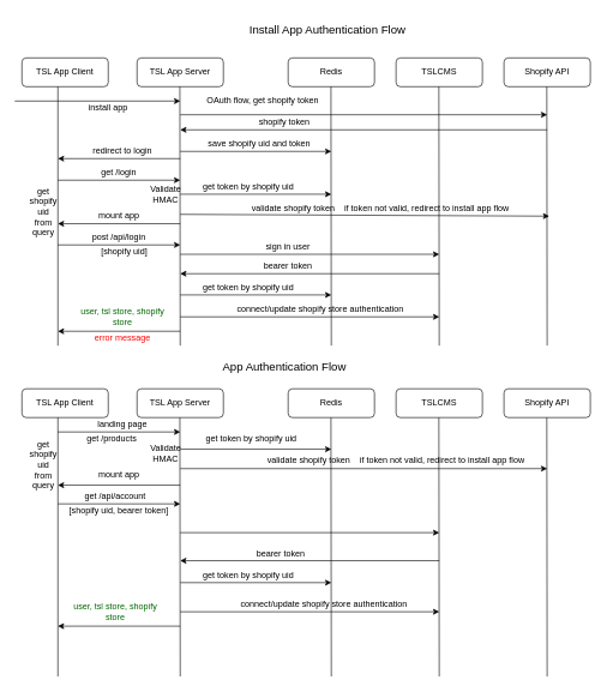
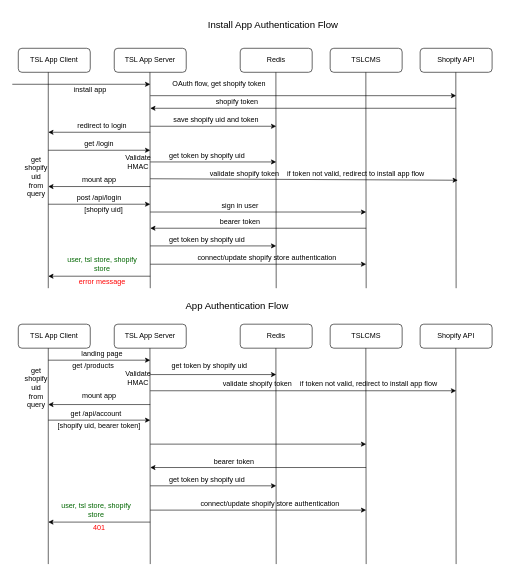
+ <mxCell id="60" value="&lt;font color=&quot;#ff0000&quot;&gt;401&lt;/font&gt;" style="text;html=1;strokeColor=none;fillColor=none;align=center;verticalAlign=middle;whiteSpace=wrap;rounded=0;" parent="1" vertex="1"><mxGeometry x="105" y="870" width="120" height="20" as="geometry" /></mxCell>
